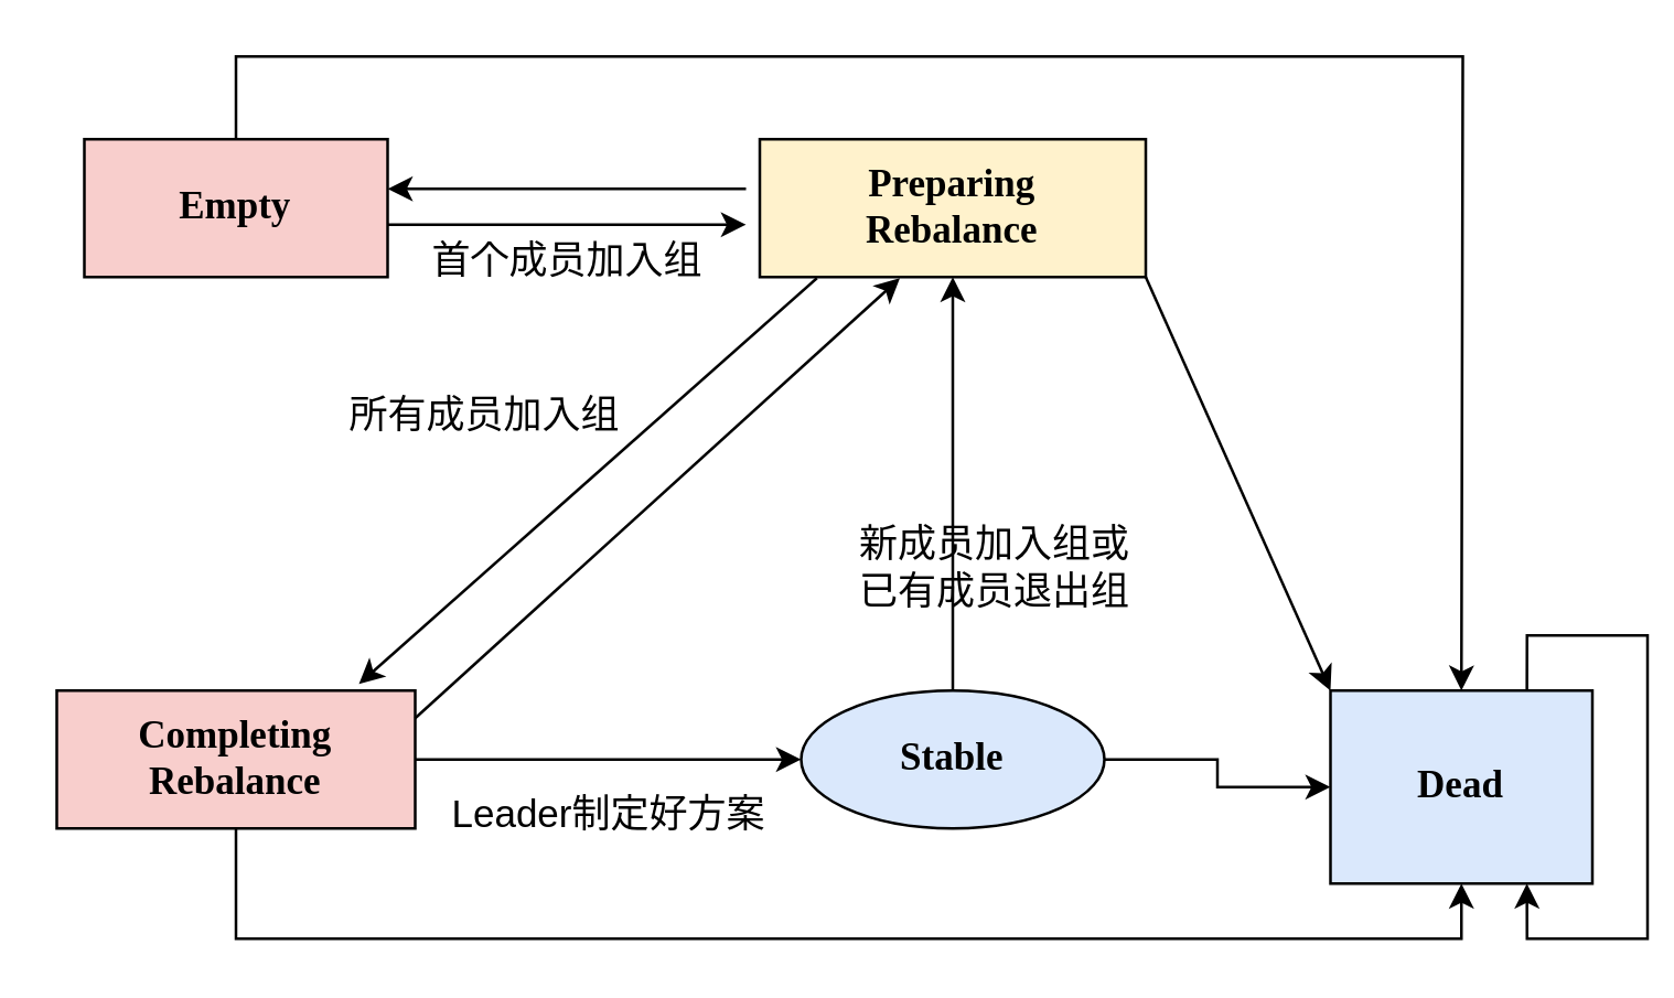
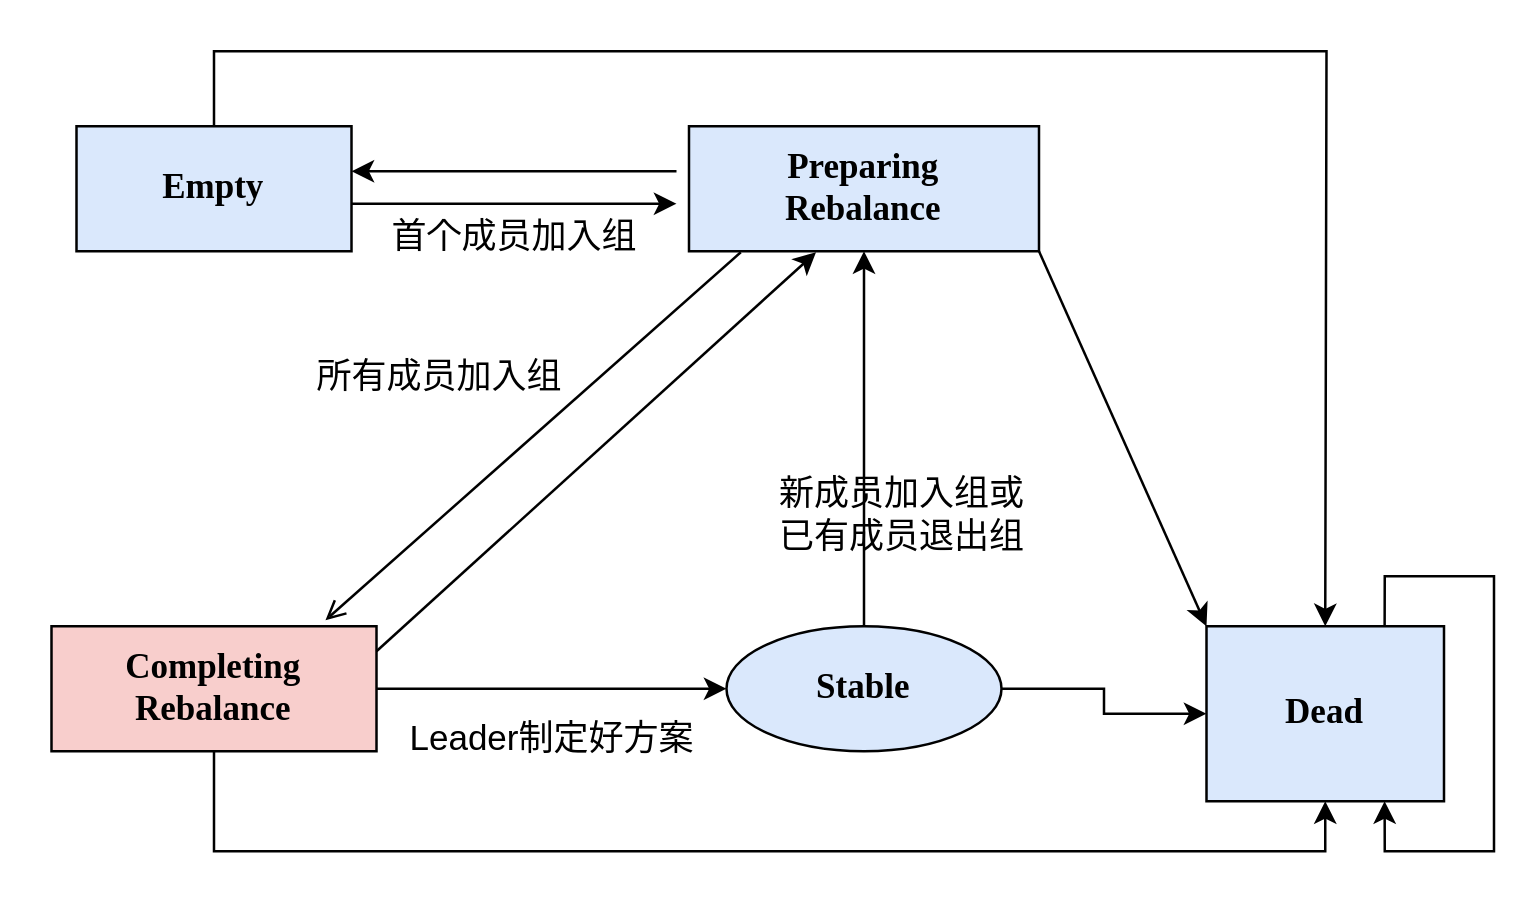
- <mxCell id="2" value="&lt;font size=&quot;1&quot; face=&quot;Verdana&quot;&gt;&lt;b style=&quot;font-size: 14px;&quot;&gt;Empty&lt;/b&gt;&lt;/font&gt;" style="rounded=0;whiteSpace=wrap;html=1;fillColor=#f8cecc;strokeColor=#000000;" vertex="1" parent="1"><mxGeometry x="30" y="50" width="110" height="50" as="geometry" /></mxCell>
+ <mxCell id="2" value="&lt;font size=&quot;1&quot; face=&quot;Verdana&quot;&gt;&lt;b style=&quot;font-size: 14px;&quot;&gt;Empty&lt;/b&gt;&lt;/font&gt;" style="rounded=0;whiteSpace=wrap;html=1;fillColor=#dae8fc;strokeColor=#000000;" vertex="1" parent="1"><mxGeometry x="30" y="50" width="110" height="50" as="geometry" /></mxCell>
- <mxCell id="3" value="&lt;font size=&quot;1&quot; face=&quot;Verdana&quot;&gt;&lt;b style=&quot;font-size: 14px;&quot;&gt;Preparing&lt;br&gt;Rebalance&lt;/b&gt;&lt;/font&gt;" style="rounded=0;whiteSpace=wrap;html=1;fillColor=#fff2cc;strokeColor=#000000;" vertex="1" parent="1"><mxGeometry x="275" y="50" width="140" height="50" as="geometry" /></mxCell>
+ <mxCell id="3" value="&lt;font size=&quot;1&quot; face=&quot;Verdana&quot;&gt;&lt;b style=&quot;font-size: 14px;&quot;&gt;Preparing&lt;br&gt;Rebalance&lt;/b&gt;&lt;/font&gt;" style="rounded=0;whiteSpace=wrap;html=1;fillColor=#dae8fc;strokeColor=#000000;" vertex="1" parent="1"><mxGeometry x="275" y="50" width="140" height="50" as="geometry" /></mxCell>
- <mxCell id="8" value="" style="endArrow=classic;html=1;rounded=0;exitX=0.148;exitY=1.008;exitDx=0;exitDy=0;exitPerimeter=0;entryX=0.843;entryY=-0.048;entryDx=0;entryDy=0;entryPerimeter=0;" edge="1" parent="1" source="3" target="7"><mxGeometry width="50" height="50" relative="1" as="geometry"><mxPoint x="300" y="190" as="sourcePoint" /><mxPoint x="350" y="140" as="targetPoint" /></mxGeometry></mxCell>
+ <mxCell id="8" value="" style="endArrow=open;html=1;rounded=0;exitX=0.148;exitY=1.008;exitDx=0;exitDy=0;exitPerimeter=0;entryX=0.843;entryY=-0.048;entryDx=0;entryDy=0;entryPerimeter=0;" edge="1" parent="1" source="3" target="7"><mxGeometry width="50" height="50" relative="1" as="geometry"><mxPoint x="300" y="190" as="sourcePoint" /><mxPoint x="350" y="140" as="targetPoint" /></mxGeometry></mxCell>
